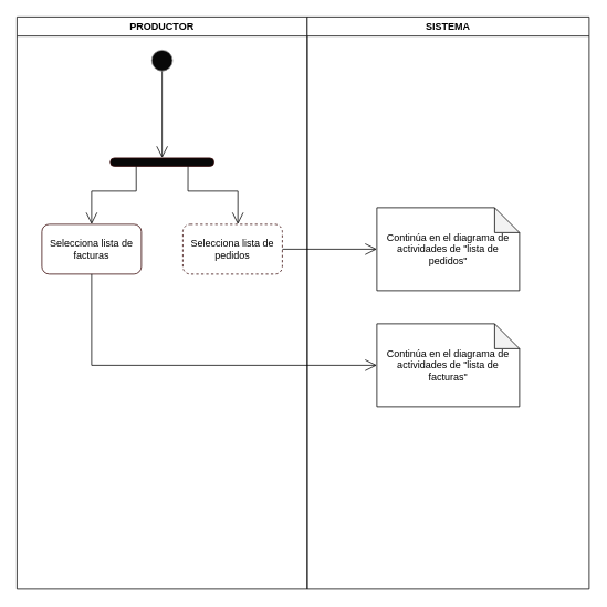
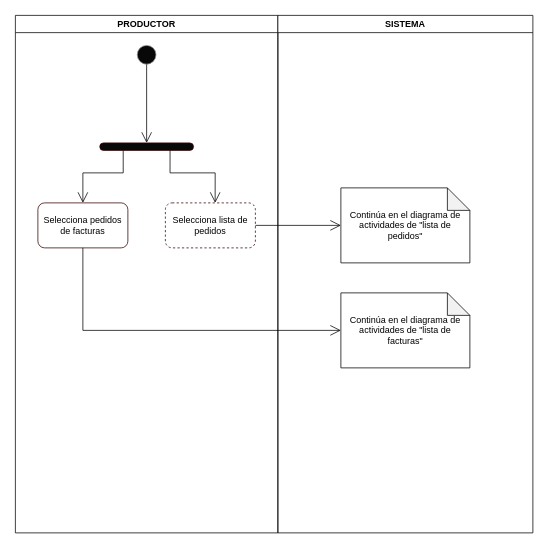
- <mxCell id="7" value="Selecciona lista de facturas" style="rounded=1;whiteSpace=wrap;html=1;strokeColor=#330000;fillColor=#FFFFFF;gradientColor=none;" parent="2" vertex="1"><mxGeometry x="30" y="250" width="120" height="60" as="geometry" /></mxCell>
+ <mxCell id="7" value="Selecciona pedidos de facturas" style="rounded=1;whiteSpace=wrap;html=1;strokeColor=#330000;fillColor=#FFFFFF;gradientColor=none;" parent="2" vertex="1"><mxGeometry x="30" y="250" width="120" height="60" as="geometry" /></mxCell>
